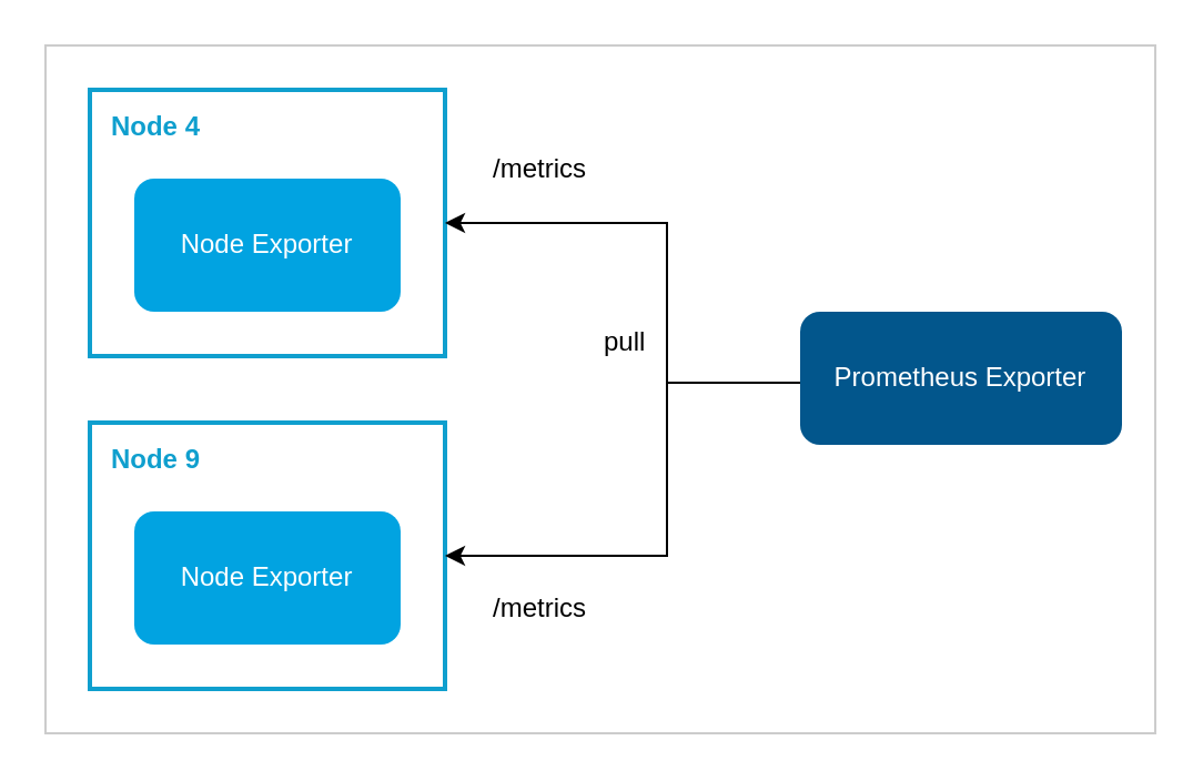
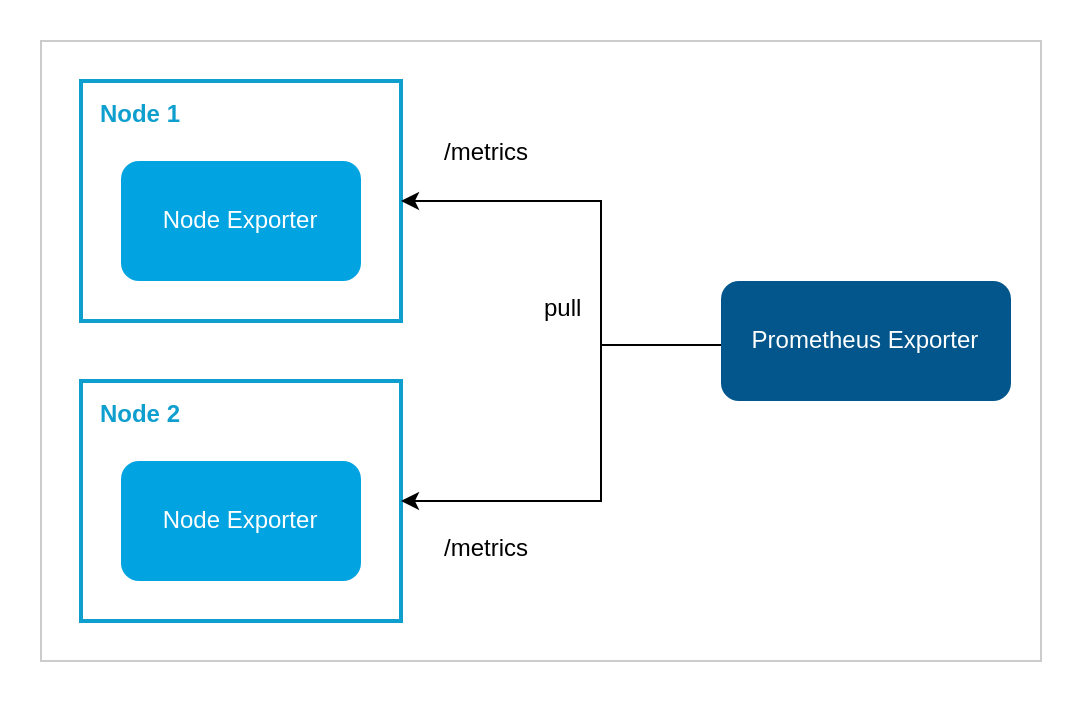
- <mxCell id="4" value="&lt;b&gt;Node 4&lt;/b&gt;" style="rounded=0;whiteSpace=wrap;html=1;fillColor=none;strokeColor=none;fontColor=#0F9FCE;" parent="1" vertex="1"><mxGeometry x="40" y="52" width="60" height="10" as="geometry" /></mxCell>
+ <mxCell id="4" value="&lt;b&gt;Node 1&lt;/b&gt;" style="rounded=0;whiteSpace=wrap;html=1;fillColor=none;strokeColor=none;fontColor=#0F9FCE;" parent="1" vertex="1"><mxGeometry x="40" y="52" width="60" height="10" as="geometry" /></mxCell>
- <mxCell id="7" value="&lt;b&gt;Node 9&lt;/b&gt;" style="rounded=0;whiteSpace=wrap;html=1;fillColor=none;strokeColor=none;fontColor=#0F9FCE;" parent="1" vertex="1"><mxGeometry x="40" y="202" width="60" height="10" as="geometry" /></mxCell>
+ <mxCell id="7" value="&lt;b&gt;Node 2&lt;/b&gt;" style="rounded=0;whiteSpace=wrap;html=1;fillColor=none;strokeColor=none;fontColor=#0F9FCE;" parent="1" vertex="1"><mxGeometry x="40" y="202" width="60" height="10" as="geometry" /></mxCell>
